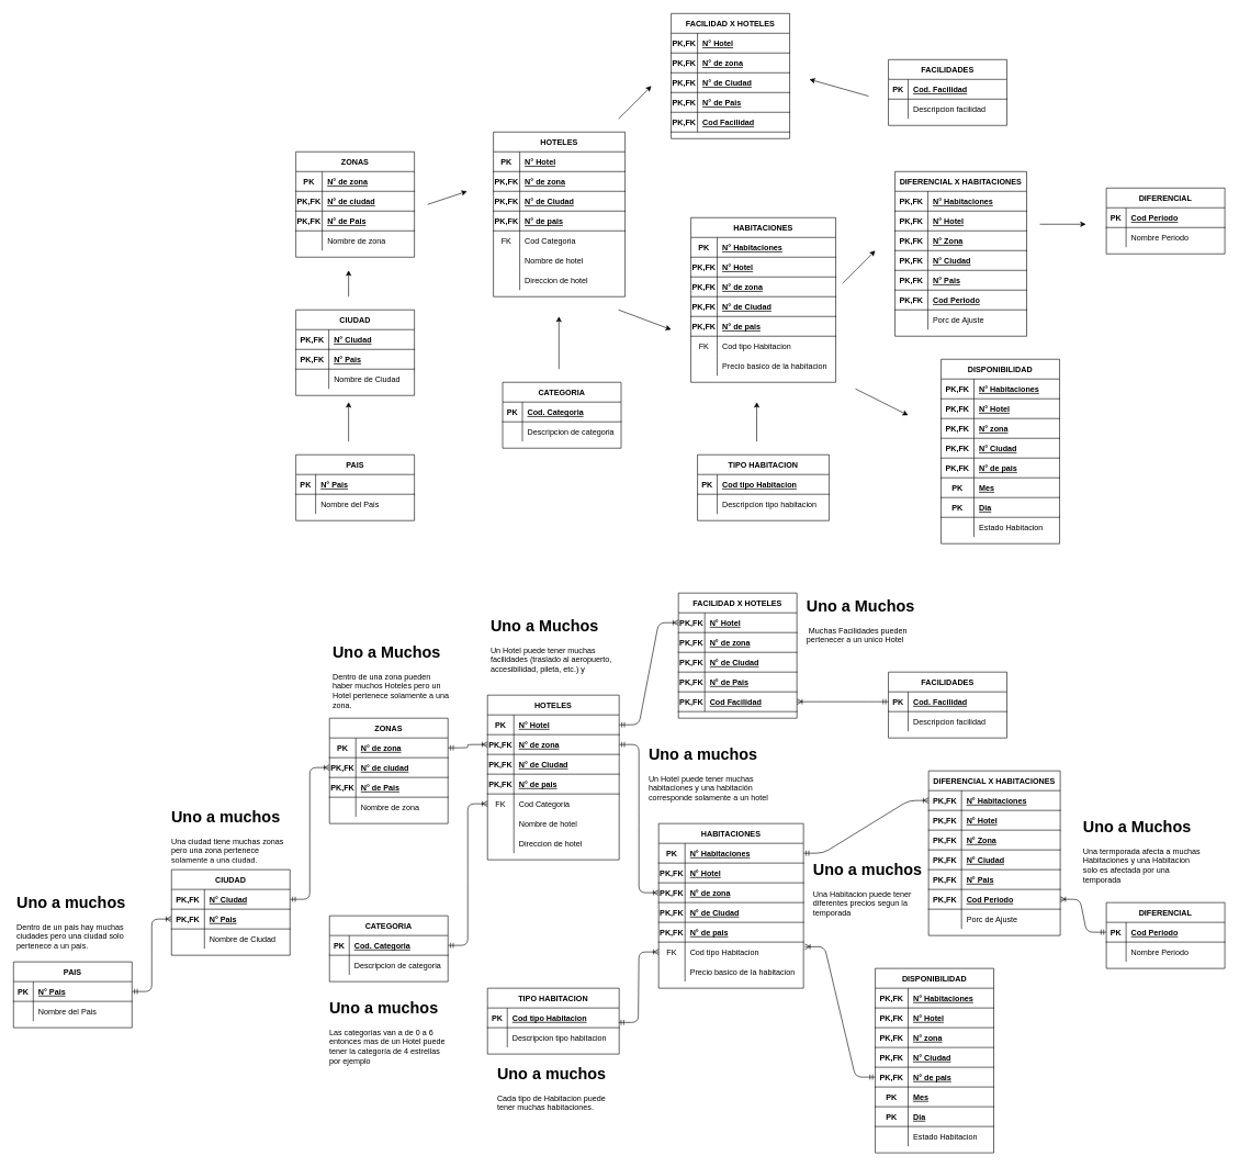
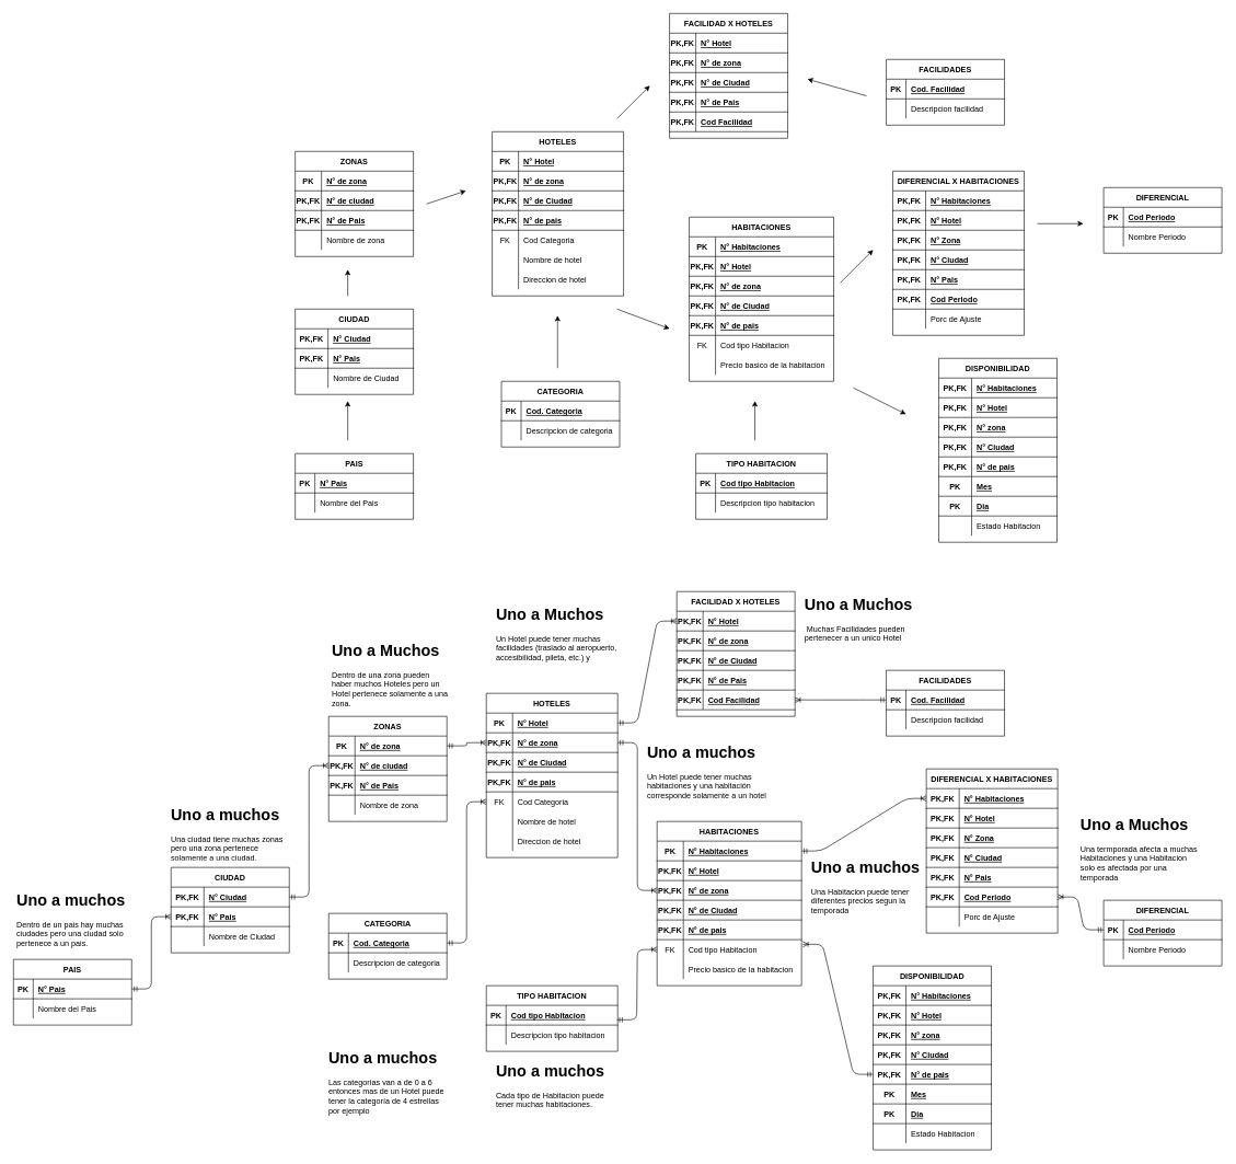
- <mxCell id="360" value="&lt;h1&gt;Uno a Muchos&lt;/h1&gt;&lt;p&gt;Un Hotel puede tener muchas facilidades (traslado al aeropuerto,&lt;br&gt;accesibilidad, pileta, etc.) y&lt;/p&gt;" style="text;html=1;strokeColor=none;fillColor=none;spacing=5;spacingTop=-20;whiteSpace=wrap;overflow=hidden;rounded=0;" vertex="1" parent="1"><mxGeometry x="740" y="930" width="220" height="100" as="geometry" /></mxCell>
+ <mxCell id="360" value="&lt;h1&gt;Uno a Muchos&lt;/h1&gt;&lt;p&gt;Un Hotel puede tener muchas facilidades (traslado al aeropuerto,&lt;br&gt;accesibilidad, pileta, etc.) y&lt;/p&gt;" style="text;html=1;strokeColor=none;fillColor=none;spacing=5;spacingTop=-20;whiteSpace=wrap;overflow=hidden;rounded=0;" vertex="1" parent="1"><mxGeometry x="750" y="915" width="220" height="100" as="geometry" /></mxCell>
- <mxCell id="347" value="&lt;h1&gt;Uno a muchos&lt;/h1&gt;&lt;p&gt;Las categorías van a de 0 a 6 entonces mas de un Hotel puede tener la categoría de 4 estrellas por ejemplo&lt;/p&gt;" style="text;html=1;strokeColor=none;fillColor=none;spacing=5;spacingTop=-20;whiteSpace=wrap;overflow=hidden;rounded=0;" parent="1" vertex="1"><mxGeometry x="495" y="1510" width="190" height="110" as="geometry" /></mxCell>
+ <mxCell id="347" value="&lt;h1&gt;Uno a muchos&lt;/h1&gt;&lt;p&gt;Las categorías van a de 0 a 6 entonces mas de un Hotel puede tener la categoría de 4 estrellas por ejemplo&lt;/p&gt;" style="text;html=1;strokeColor=none;fillColor=none;spacing=5;spacingTop=-20;whiteSpace=wrap;overflow=hidden;rounded=0;" parent="1" vertex="1"><mxGeometry x="495" y="1590" width="190" height="110" as="geometry" /></mxCell>
